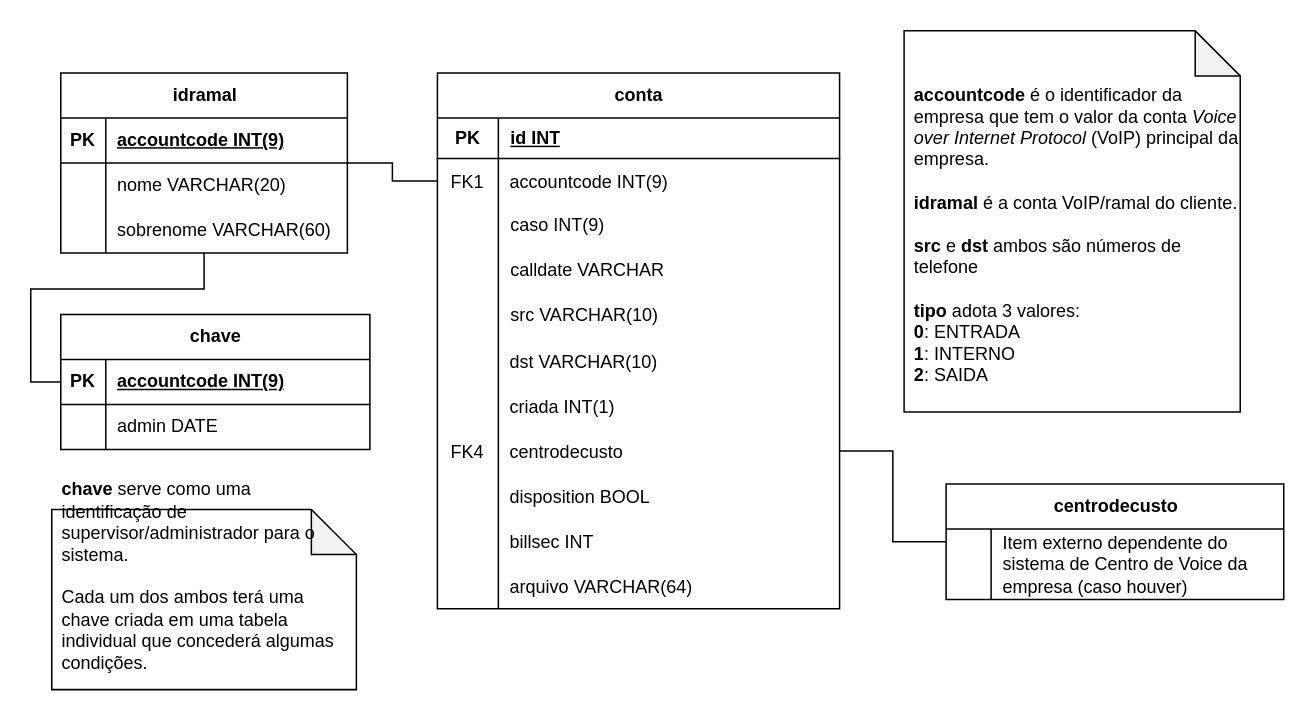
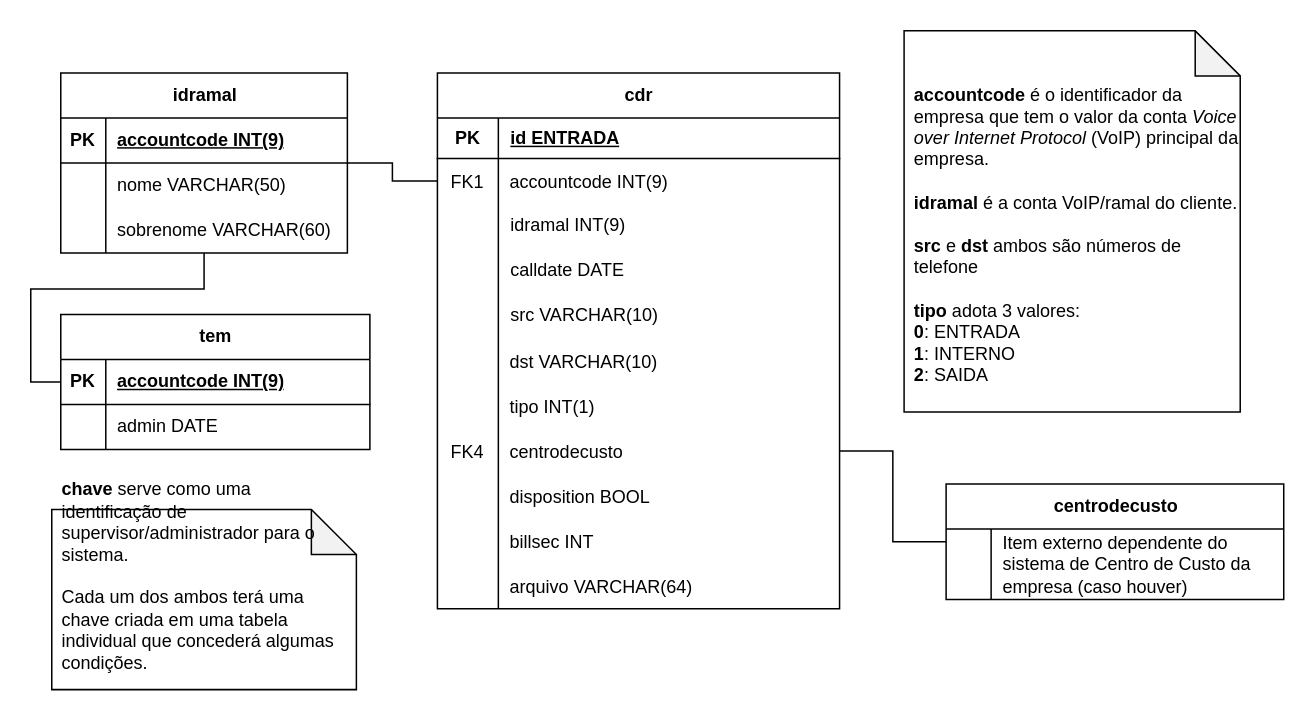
- <mxCell id="2" value="conta" style="shape=table;startSize=30;container=1;collapsible=1;childLayout=tableLayout;fixedRows=1;rowLines=0;fontStyle=1;align=center;resizeLast=1;html=1;" parent="1" vertex="1"><mxGeometry x="291" y="48" width="268" height="357.071" as="geometry"><mxRectangle x="50" y="127" width="52" height="30" as="alternateBounds" /></mxGeometry></mxCell>
+ <mxCell id="2" value="cdr" style="shape=table;startSize=30;container=1;collapsible=1;childLayout=tableLayout;fixedRows=1;rowLines=0;fontStyle=1;align=center;resizeLast=1;html=1;" parent="1" vertex="1"><mxGeometry x="291" y="48" width="268" height="357.071" as="geometry"><mxRectangle x="50" y="127" width="52" height="30" as="alternateBounds" /></mxGeometry></mxCell>
- <mxCell id="5" value="id INT" style="shape=partialRectangle;connectable=0;fillColor=none;top=0;left=0;bottom=0;right=0;align=left;spacingLeft=6;fontStyle=5;overflow=hidden;whiteSpace=wrap;html=1;" parent="3" vertex="1"><mxGeometry x="40.607" width="227.393" height="27" as="geometry"><mxRectangle width="227.393" height="27" as="alternateBounds" /></mxGeometry></mxCell>
+ <mxCell id="5" value="id ENTRADA" style="shape=partialRectangle;connectable=0;fillColor=none;top=0;left=0;bottom=0;right=0;align=left;spacingLeft=6;fontStyle=5;overflow=hidden;whiteSpace=wrap;html=1;" parent="3" vertex="1"><mxGeometry x="40.607" width="227.393" height="27" as="geometry"><mxRectangle width="227.393" height="27" as="alternateBounds" /></mxGeometry></mxCell>
- <mxCell id="50" value="nome VARCHAR(20)" style="shape=partialRectangle;connectable=0;fillColor=none;top=0;left=0;bottom=0;right=0;align=left;spacingLeft=6;overflow=hidden;whiteSpace=wrap;html=1;" parent="48" vertex="1"><mxGeometry x="30" width="161" height="30" as="geometry"><mxRectangle width="161" height="30" as="alternateBounds" /></mxGeometry></mxCell>
+ <mxCell id="50" value="nome VARCHAR(50)" style="shape=partialRectangle;connectable=0;fillColor=none;top=0;left=0;bottom=0;right=0;align=left;spacingLeft=6;overflow=hidden;whiteSpace=wrap;html=1;" parent="48" vertex="1"><mxGeometry x="30" width="161" height="30" as="geometry"><mxRectangle width="161" height="30" as="alternateBounds" /></mxGeometry></mxCell>
- <mxCell id="11" value="caso INT(9)" style="shape=partialRectangle;connectable=0;fillColor=none;top=0;left=0;bottom=0;right=0;align=left;spacingLeft=6;overflow=hidden;whiteSpace=wrap;html=1;" parent="9" vertex="1"><mxGeometry x="40.607" width="227.393" height="30" as="geometry"><mxRectangle width="227.393" height="30" as="alternateBounds" /></mxGeometry></mxCell>
+ <mxCell id="11" value="idramal INT(9)" style="shape=partialRectangle;connectable=0;fillColor=none;top=0;left=0;bottom=0;right=0;align=left;spacingLeft=6;overflow=hidden;whiteSpace=wrap;html=1;" parent="9" vertex="1"><mxGeometry x="40.607" width="227.393" height="30" as="geometry"><mxRectangle width="227.393" height="30" as="alternateBounds" /></mxGeometry></mxCell>
- <mxCell id="14" value="calldate VARCHAR" style="shape=partialRectangle;connectable=0;fillColor=none;top=0;left=0;bottom=0;right=0;align=left;spacingLeft=6;overflow=hidden;whiteSpace=wrap;html=1;" parent="12" vertex="1"><mxGeometry x="40.607" width="227.393" height="30" as="geometry"><mxRectangle width="227.393" height="30" as="alternateBounds" /></mxGeometry></mxCell>
+ <mxCell id="14" value="calldate DATE" style="shape=partialRectangle;connectable=0;fillColor=none;top=0;left=0;bottom=0;right=0;align=left;spacingLeft=6;overflow=hidden;whiteSpace=wrap;html=1;" parent="12" vertex="1"><mxGeometry x="40.607" width="227.393" height="30" as="geometry"><mxRectangle width="227.393" height="30" as="alternateBounds" /></mxGeometry></mxCell>
- <mxCell id="54" value="chave" style="shape=table;startSize=30;container=1;collapsible=1;childLayout=tableLayout;fixedRows=1;rowLines=0;fontStyle=1;align=center;resizeLast=1;html=1;" parent="1" vertex="1"><mxGeometry x="40" y="209" width="206" height="90" as="geometry" /></mxCell>
+ <mxCell id="54" value="tem" style="shape=table;startSize=30;container=1;collapsible=1;childLayout=tableLayout;fixedRows=1;rowLines=0;fontStyle=1;align=center;resizeLast=1;html=1;" parent="1" vertex="1"><mxGeometry x="40" y="209" width="206" height="90" as="geometry" /></mxCell>
- <mxCell id="23" value="criada INT(1)" style="shape=partialRectangle;connectable=0;fillColor=none;top=0;left=0;bottom=0;right=0;align=left;spacingLeft=6;overflow=hidden;" parent="21" vertex="1"><mxGeometry x="40.607" width="227.393" height="30" as="geometry"><mxRectangle width="227.393" height="30" as="alternateBounds" /></mxGeometry></mxCell>
+ <mxCell id="23" value="tipo INT(1)" style="shape=partialRectangle;connectable=0;fillColor=none;top=0;left=0;bottom=0;right=0;align=left;spacingLeft=6;overflow=hidden;" parent="21" vertex="1"><mxGeometry x="40.607" width="227.393" height="30" as="geometry"><mxRectangle width="227.393" height="30" as="alternateBounds" /></mxGeometry></mxCell>
- <mxCell id="39" value="Item externo dependente do sistema de Centro de Voice da empresa (caso houver)" style="shape=partialRectangle;connectable=0;fillColor=none;top=0;left=0;bottom=0;right=0;align=left;spacingLeft=6;overflow=hidden;whiteSpace=wrap;html=1;" parent="37" vertex="1"><mxGeometry x="30" width="195" height="47" as="geometry"><mxRectangle width="195" height="47" as="alternateBounds" /></mxGeometry></mxCell>
+ <mxCell id="39" value="Item externo dependente do sistema de Centro de Custo da empresa (caso houver)" style="shape=partialRectangle;connectable=0;fillColor=none;top=0;left=0;bottom=0;right=0;align=left;spacingLeft=6;overflow=hidden;whiteSpace=wrap;html=1;" parent="37" vertex="1"><mxGeometry x="30" width="195" height="47" as="geometry"><mxRectangle width="195" height="47" as="alternateBounds" /></mxGeometry></mxCell>
